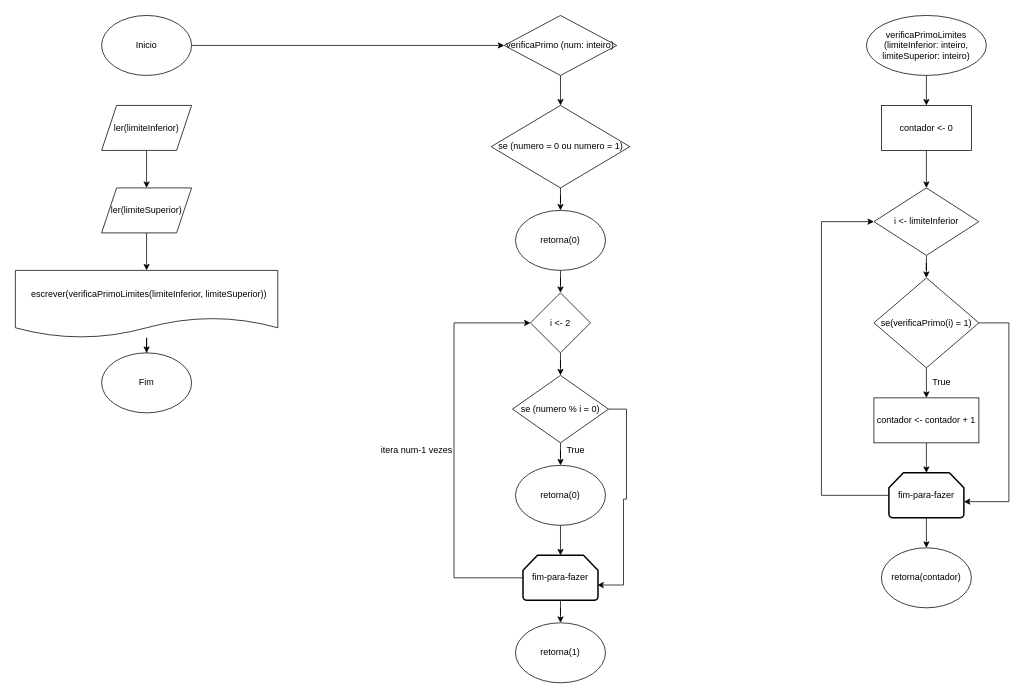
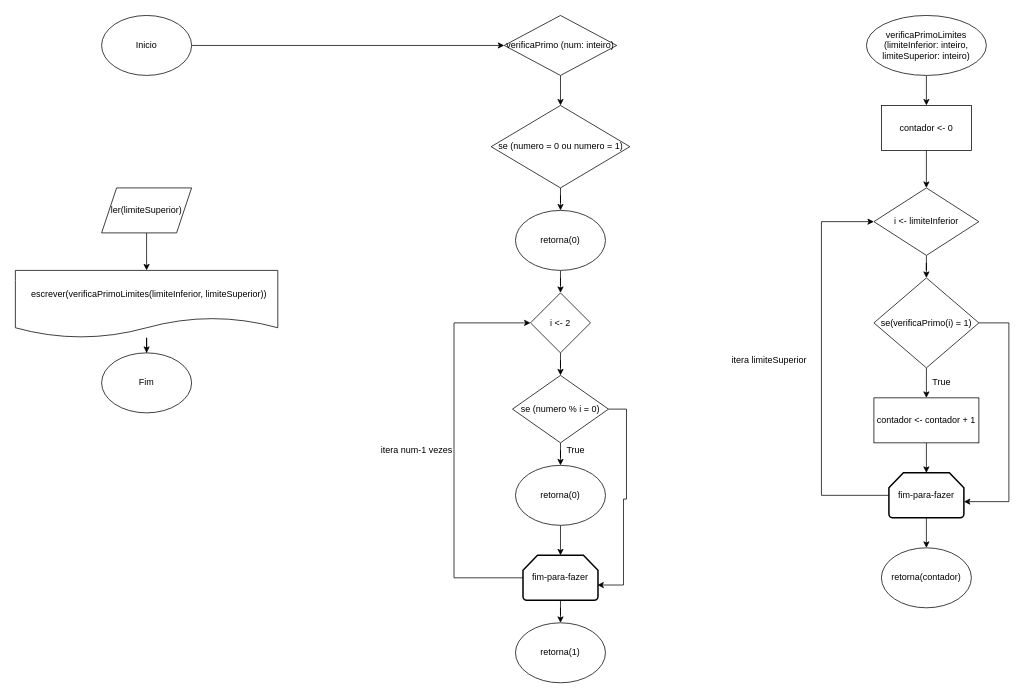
- <mxCell id="5" value="ler(limiteInferior)" style="shape=parallelogram;perimeter=parallelogramPerimeter;whiteSpace=wrap;html=1;fixedSize=1;" vertex="1" parent="1"><mxGeometry x="135" y="140" width="120" height="60" as="geometry" /></mxCell>
- <mxCell id="4" style="edgeStyle=orthogonalEdgeStyle;rounded=0;orthogonalLoop=1;jettySize=auto;html=1;entryX=0.5;entryY=0;entryDx=0;entryDy=0;" edge="1" parent="1" source="5" target="7"><mxGeometry relative="1" as="geometry" /></mxCell>
+ <mxCell id="44" value="itera limiteSuperior" style="text;html=1;align=center;verticalAlign=middle;resizable=0;points=[];autosize=1;" vertex="1" parent="1"><mxGeometry x="965" y="470" width="120" height="20" as="geometry" /></mxCell>
